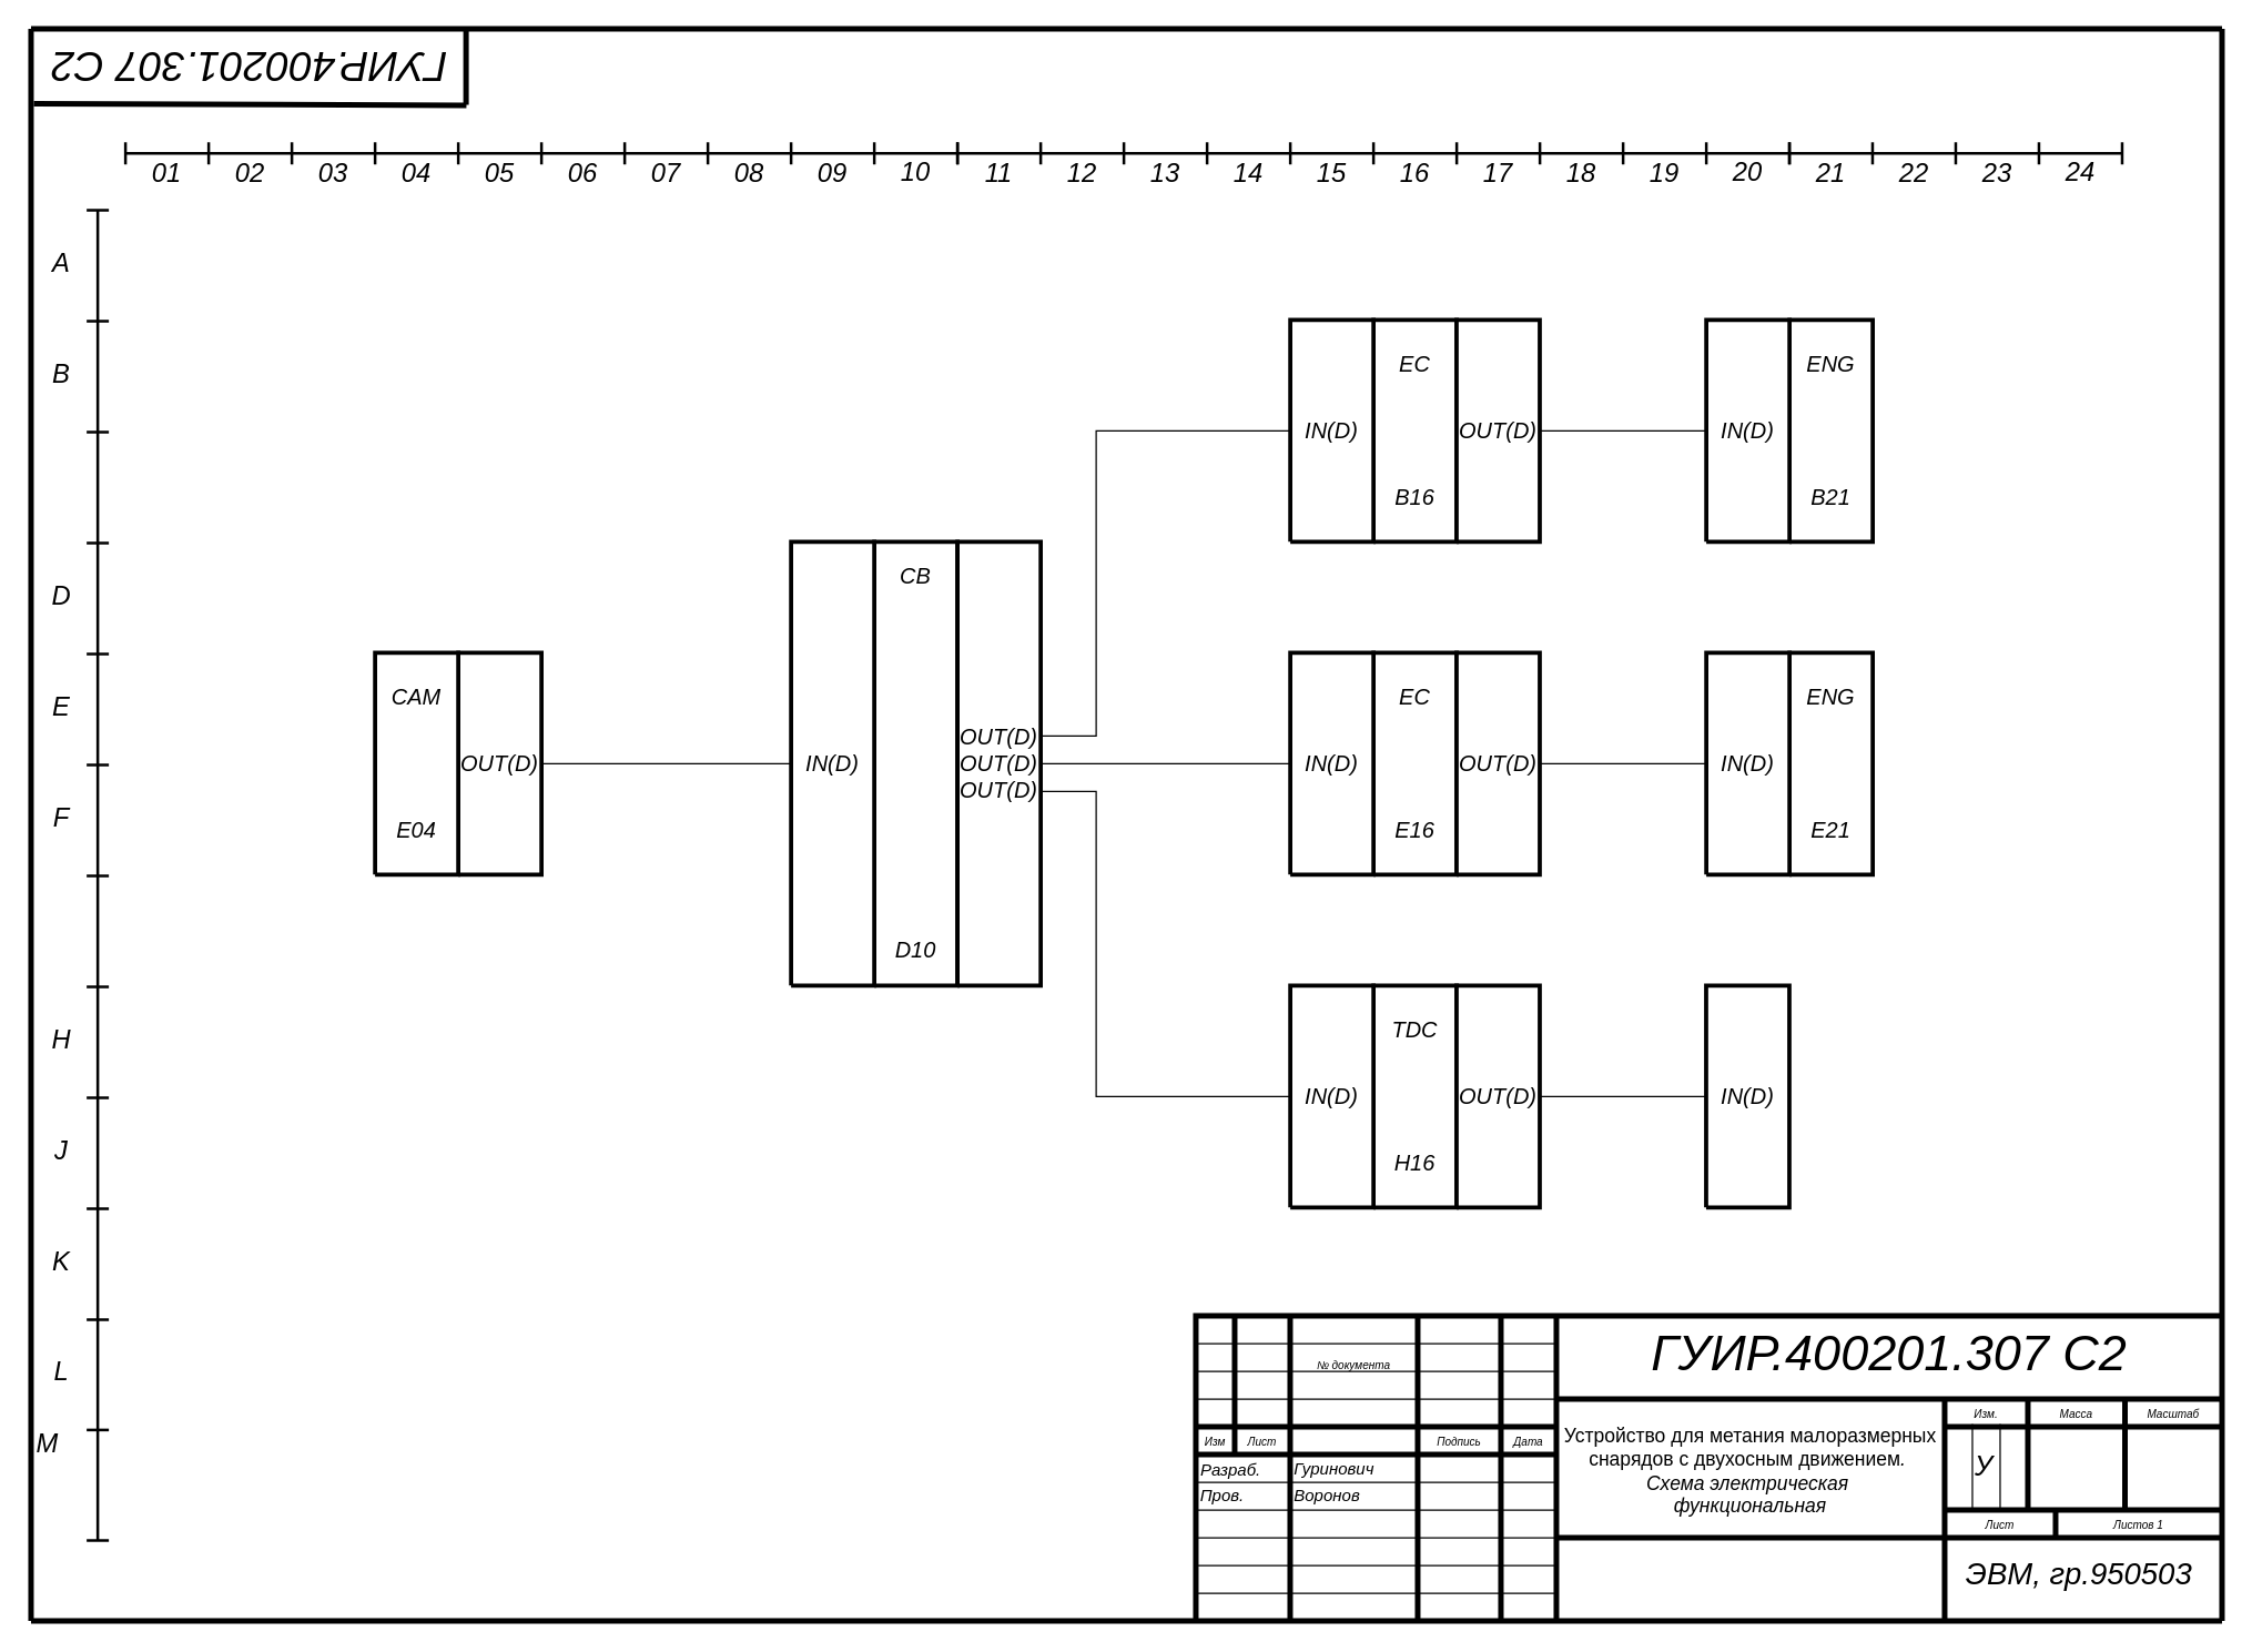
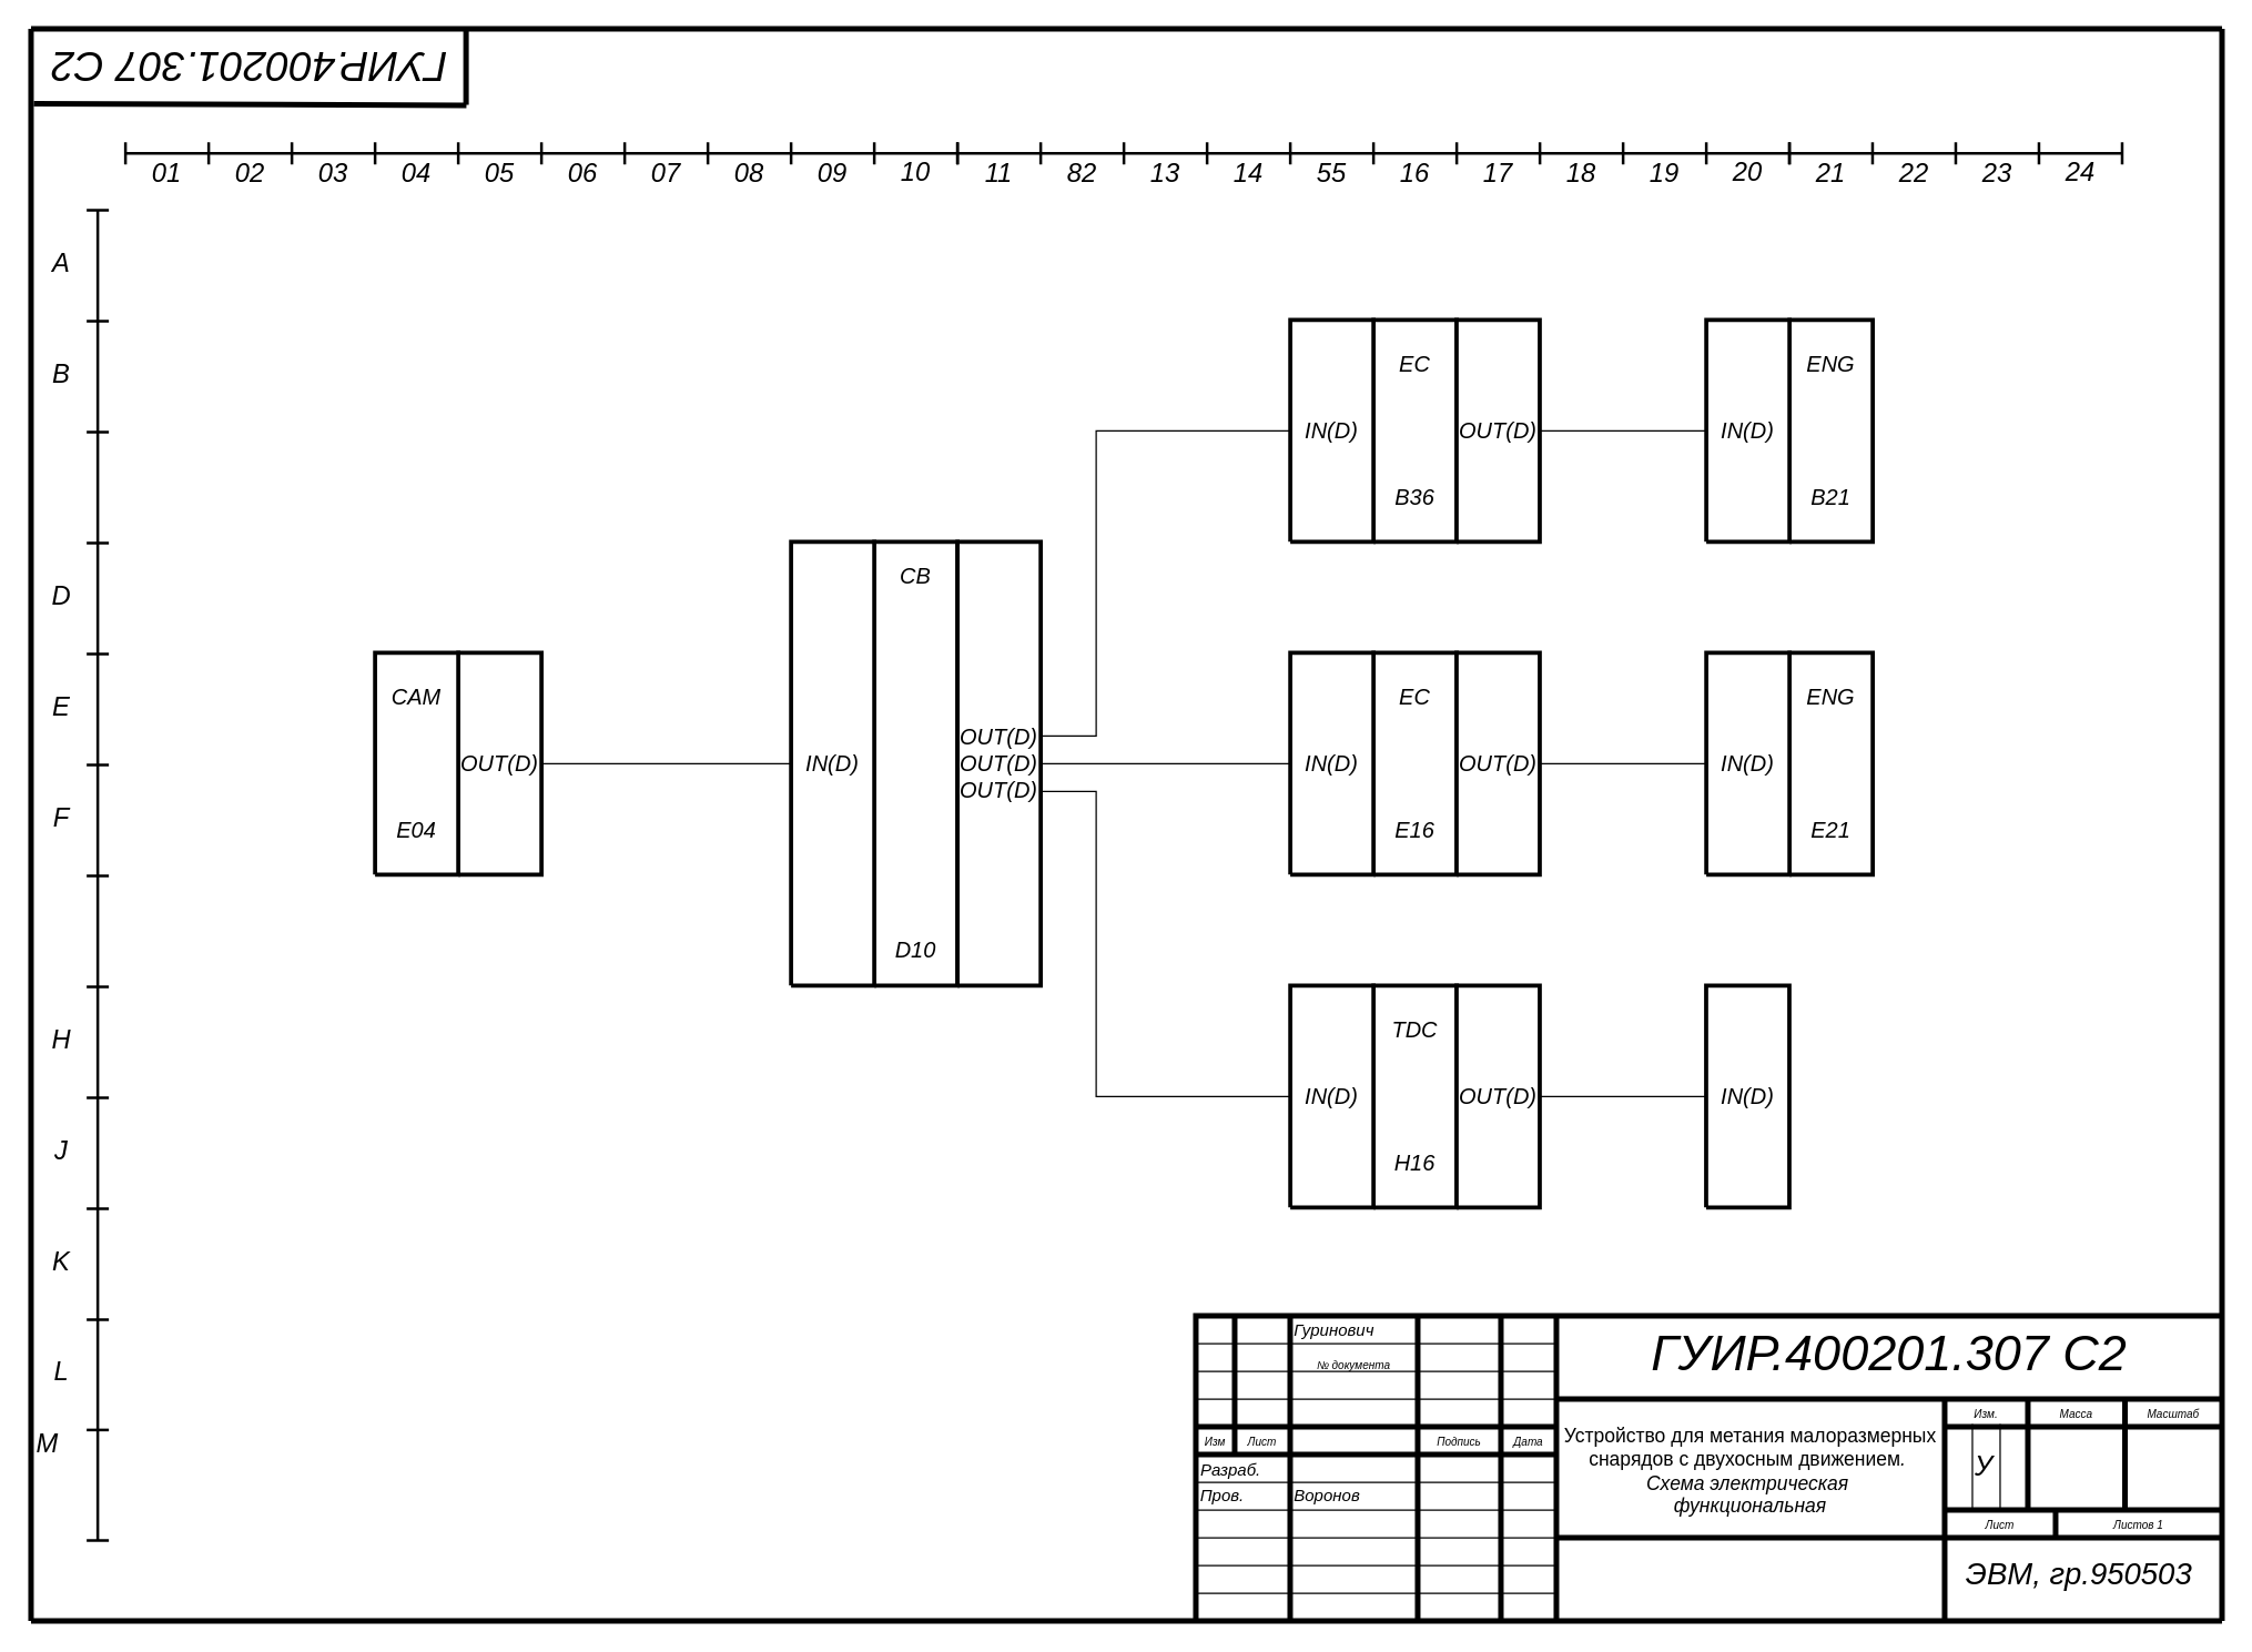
- <mxCell id="107" value="&lt;font style=&quot;font-size: 19px; color: rgb(0, 0, 0); direction: ltr; letter-spacing: 0px; line-height: 120%; opacity: 1;&quot;&gt;&lt;span&gt;12&lt;br&gt;&lt;/span&gt;&lt;/font&gt;" style="verticalAlign=middle;align=center;vsdxID=875;fillColor=none;gradientColor=none;strokeColor=none;strokeWidth=2;labelBackgroundColor=none;rounded=0;html=1;whiteSpace=wrap;fontFamily=Arial;fontStyle=2;container=0;" parent="1" vertex="1"><mxGeometry x="750" y="115" width="60" height="20" as="geometry" /></mxCell>
+ <mxCell id="107" value="&lt;font style=&quot;font-size: 19px; color: rgb(0, 0, 0); direction: ltr; letter-spacing: 0px; line-height: 120%; opacity: 1;&quot;&gt;&lt;span&gt;82&lt;br&gt;&lt;/span&gt;&lt;/font&gt;" style="verticalAlign=middle;align=center;vsdxID=875;fillColor=none;gradientColor=none;strokeColor=none;strokeWidth=2;labelBackgroundColor=none;rounded=0;html=1;whiteSpace=wrap;fontFamily=Arial;fontStyle=2;container=0;" parent="1" vertex="1"><mxGeometry x="750" y="115" width="60" height="20" as="geometry" /></mxCell>
- <mxCell id="110" value="&lt;font style=&quot;font-size: 19px; color: rgb(0, 0, 0); direction: ltr; letter-spacing: 0px; line-height: 120%; opacity: 1;&quot;&gt;&lt;span&gt;15&lt;br&gt;&lt;/span&gt;&lt;/font&gt;" style="verticalAlign=middle;align=center;vsdxID=878;fillColor=none;gradientColor=none;strokeColor=none;strokeWidth=2;labelBackgroundColor=none;rounded=0;html=1;whiteSpace=wrap;fontFamily=Arial;fontStyle=2;container=0;" parent="1" vertex="1"><mxGeometry x="930" y="115" width="60" height="20" as="geometry" /></mxCell>
+ <mxCell id="110" value="&lt;font style=&quot;font-size: 19px; color: rgb(0, 0, 0); direction: ltr; letter-spacing: 0px; line-height: 120%; opacity: 1;&quot;&gt;&lt;span&gt;55&lt;br&gt;&lt;/span&gt;&lt;/font&gt;" style="verticalAlign=middle;align=center;vsdxID=878;fillColor=none;gradientColor=none;strokeColor=none;strokeWidth=2;labelBackgroundColor=none;rounded=0;html=1;whiteSpace=wrap;fontFamily=Arial;fontStyle=2;container=0;" parent="1" vertex="1"><mxGeometry x="930" y="115" width="60" height="20" as="geometry" /></mxCell>
- <mxCell id="132" value="&lt;i style=&quot;font-family: &amp;quot;arial&amp;quot; ; font-size: 16px&quot;&gt;EC&lt;br&gt;&lt;br&gt;&lt;br&gt;&lt;br&gt;&lt;br&gt;B16&lt;/i&gt;" style="vsdxID=835;fillColor=#FFFFFF;gradientColor=none;shape=stencil(nZBLDoAgDERP0z3SIyjew0SURgSD+Lu9kMZoXLhwN9O+tukAlrNpJg1SzDH4QW/URgNYgZTkjA4UkwJUgGXng+6DX1zLfmoymdXo17xh5zmRJ6Q42BWCfc2oJfdAr+Yv+AP9Cb7OJ3H/2JG1HNGz/84klThPVCc=);strokeWidth=3;labelBackgroundColor=none;rounded=0;html=1;whiteSpace=wrap;container=0;" parent="131" vertex="1"><mxGeometry x="60" width="60" height="160" as="geometry" /></mxCell>
+ <mxCell id="132" value="&lt;i style=&quot;font-family: &amp;quot;arial&amp;quot; ; font-size: 16px&quot;&gt;EC&lt;br&gt;&lt;br&gt;&lt;br&gt;&lt;br&gt;&lt;br&gt;B36&lt;/i&gt;" style="vsdxID=835;fillColor=#FFFFFF;gradientColor=none;shape=stencil(nZBLDoAgDERP0z3SIyjew0SURgSD+Lu9kMZoXLhwN9O+tukAlrNpJg1SzDH4QW/URgNYgZTkjA4UkwJUgGXng+6DX1zLfmoymdXo17xh5zmRJ6Q42BWCfc2oJfdAr+Yv+AP9Cb7OJ3H/2JG1HNGz/84klThPVCc=);strokeWidth=3;labelBackgroundColor=none;rounded=0;html=1;whiteSpace=wrap;container=0;" parent="131" vertex="1"><mxGeometry x="60" width="60" height="160" as="geometry" /></mxCell>
- <mxCell id="46" value="&lt;font style=&quot;font-size: 12px; direction: ltr; letter-spacing: 0px; line-height: 120%; opacity: 1;&quot;&gt;&lt;span&gt;Гуринович&lt;br&gt;&lt;/span&gt;&lt;/font&gt;" style="verticalAlign=middle;align=left;vsdxID=236;fillColor=none;gradientColor=none;shape=stencil(nZBLDoAgDERP0z3SIyjew0SURgSD+Lu9kMZoXLhwN9O+tukAlrNpJg1SzDH4QW/URgNYgZTkjA4UkwJUgGXng+6DX1zLfmoymdXo17xh5zmRJ6Q42BWCfc2oJfdAr+Yv+AP9Cb7OJ3H/2JG1HNGz/84klThPVCc=);strokeColor=none;spacingTop=-1;spacingBottom=-1;spacingLeft=-1;spacingRight=-1;labelBackgroundColor=none;rounded=0;html=1;whiteSpace=wrap;fontFamily=Arial;fontStyle=2;container=0;" parent="1" vertex="1"><mxGeometry x="931.88" y="1051.2" width="90" height="16" as="geometry" /></mxCell>
+ <mxCell id="46" value="&lt;font style=&quot;font-size: 12px; direction: ltr; letter-spacing: 0px; line-height: 120%; opacity: 1;&quot;&gt;&lt;span&gt;Гуринович&lt;br&gt;&lt;/span&gt;&lt;/font&gt;" style="verticalAlign=middle;align=left;vsdxID=236;fillColor=none;gradientColor=none;shape=stencil(nZBLDoAgDERP0z3SIyjew0SURgSD+Lu9kMZoXLhwN9O+tukAlrNpJg1SzDH4QW/URgNYgZTkjA4UkwJUgGXng+6DX1zLfmoymdXo17xh5zmRJ6Q42BWCfc2oJfdAr+Yv+AP9Cb7OJ3H/2JG1HNGz/84klThPVCc=);strokeColor=none;spacingTop=-1;spacingBottom=-1;spacingLeft=-1;spacingRight=-1;labelBackgroundColor=none;rounded=0;html=1;whiteSpace=wrap;fontFamily=Arial;fontStyle=2;container=0;" parent="1" vertex="1"><mxGeometry x="931.88" y="951.2" width="90" height="16" as="geometry" /></mxCell>
